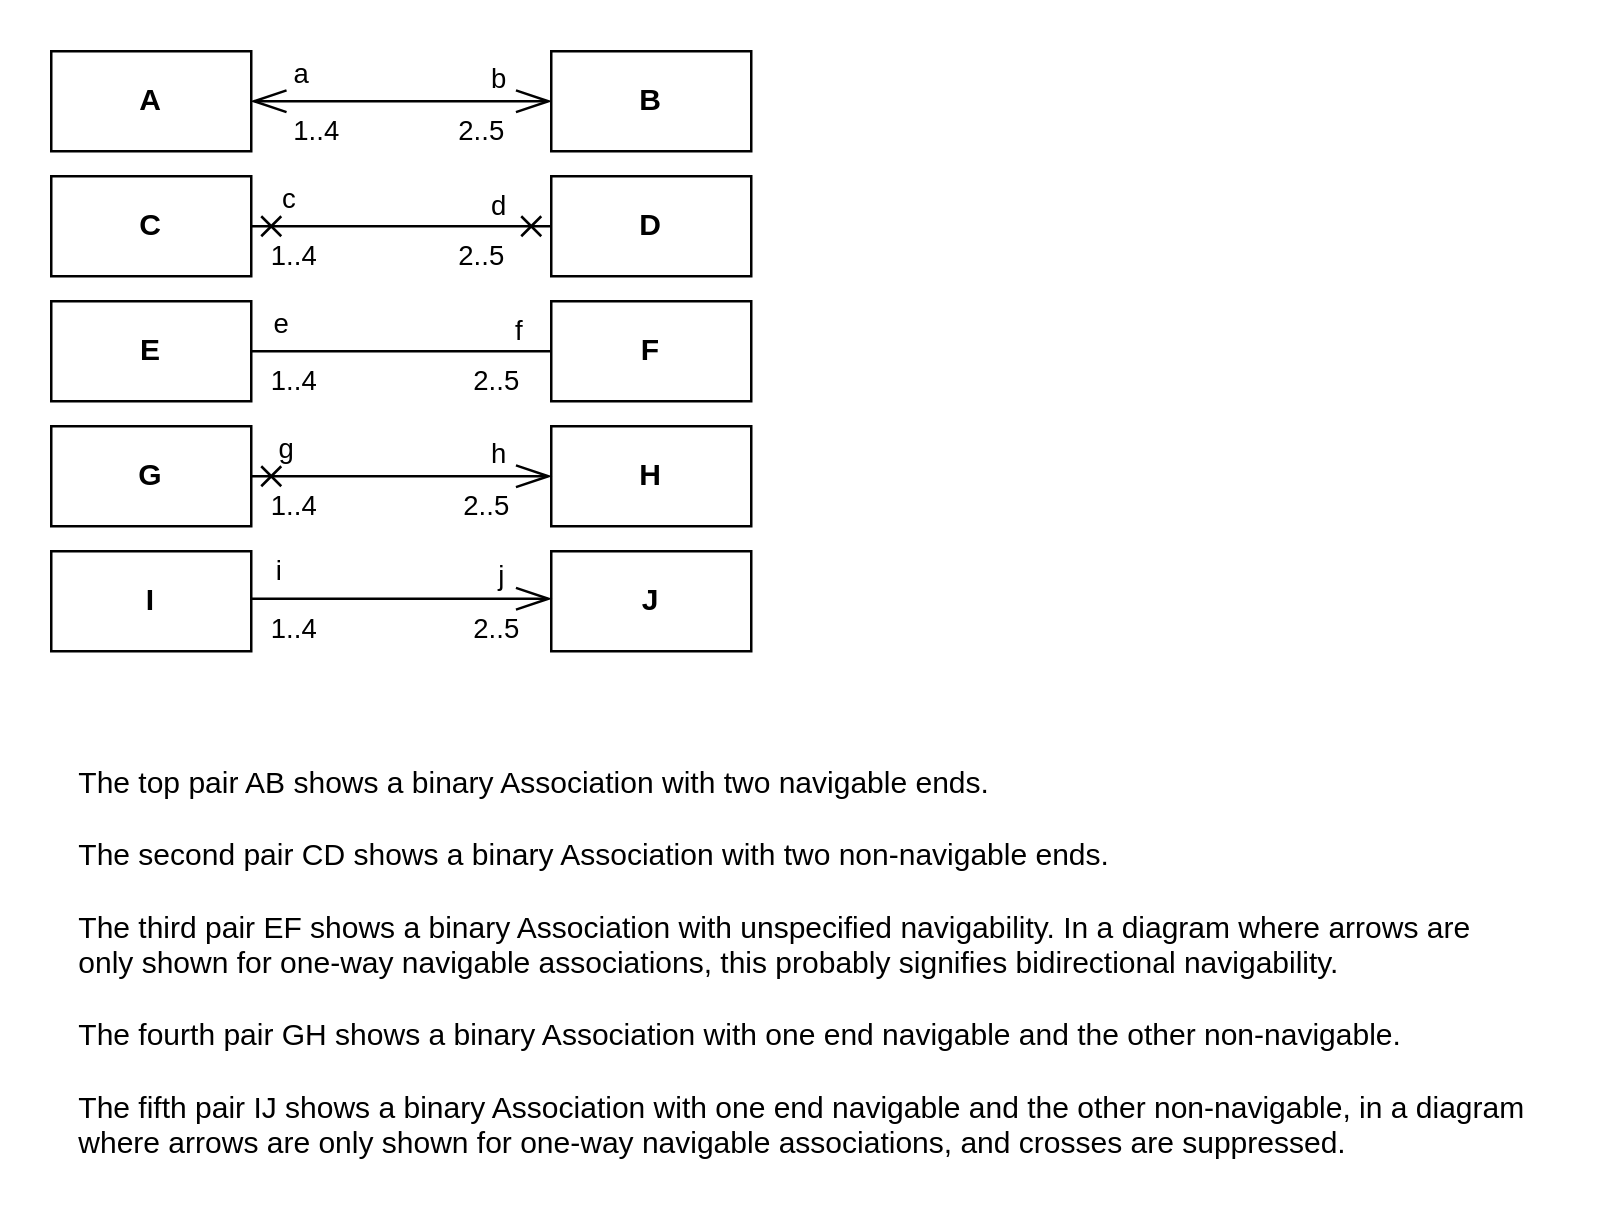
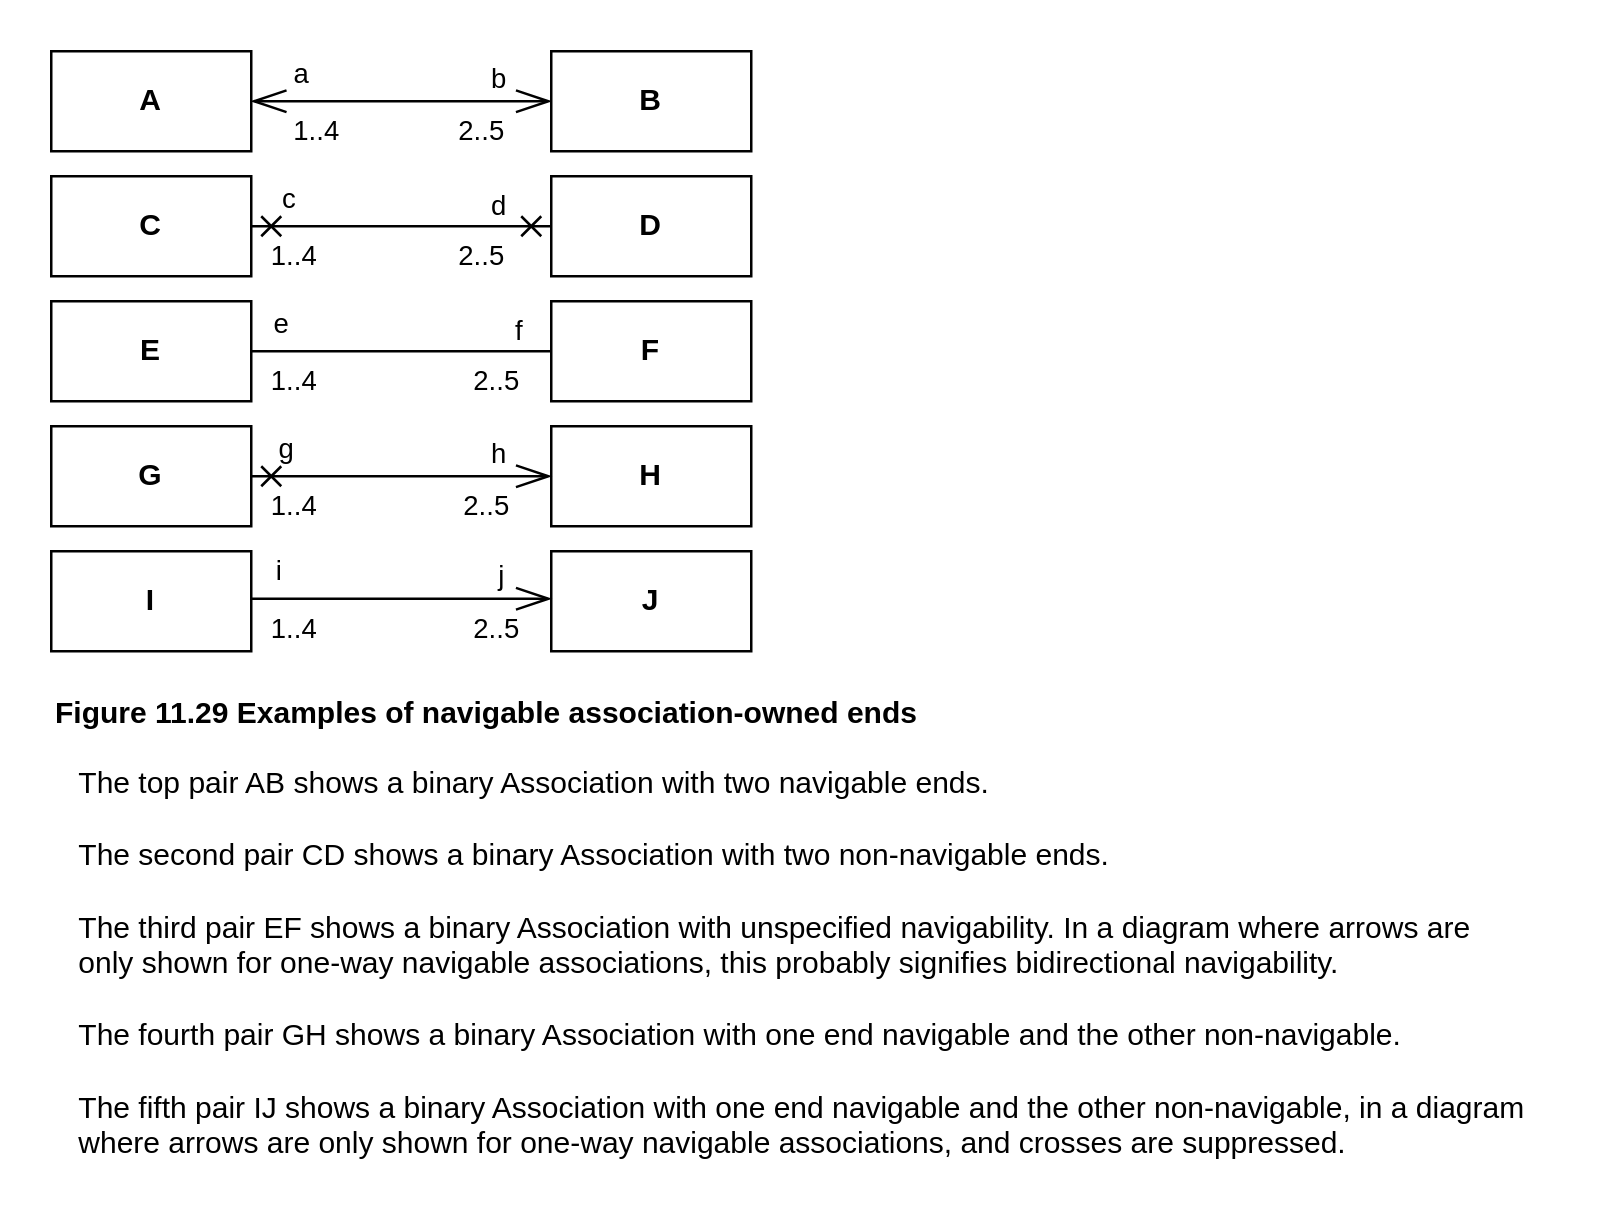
+ <mxCell id="37" value="&lt;b&gt;Figure 11.29 Examples of navigable association-owned ends&lt;/b&gt;" style="text;html=1;align=left;verticalAlign=middle;resizable=0;points=[];autosize=1;strokeColor=none;fillColor=none;" vertex="1" parent="1"><mxGeometry x="20" y="270" width="370" height="30" as="geometry" /></mxCell>
